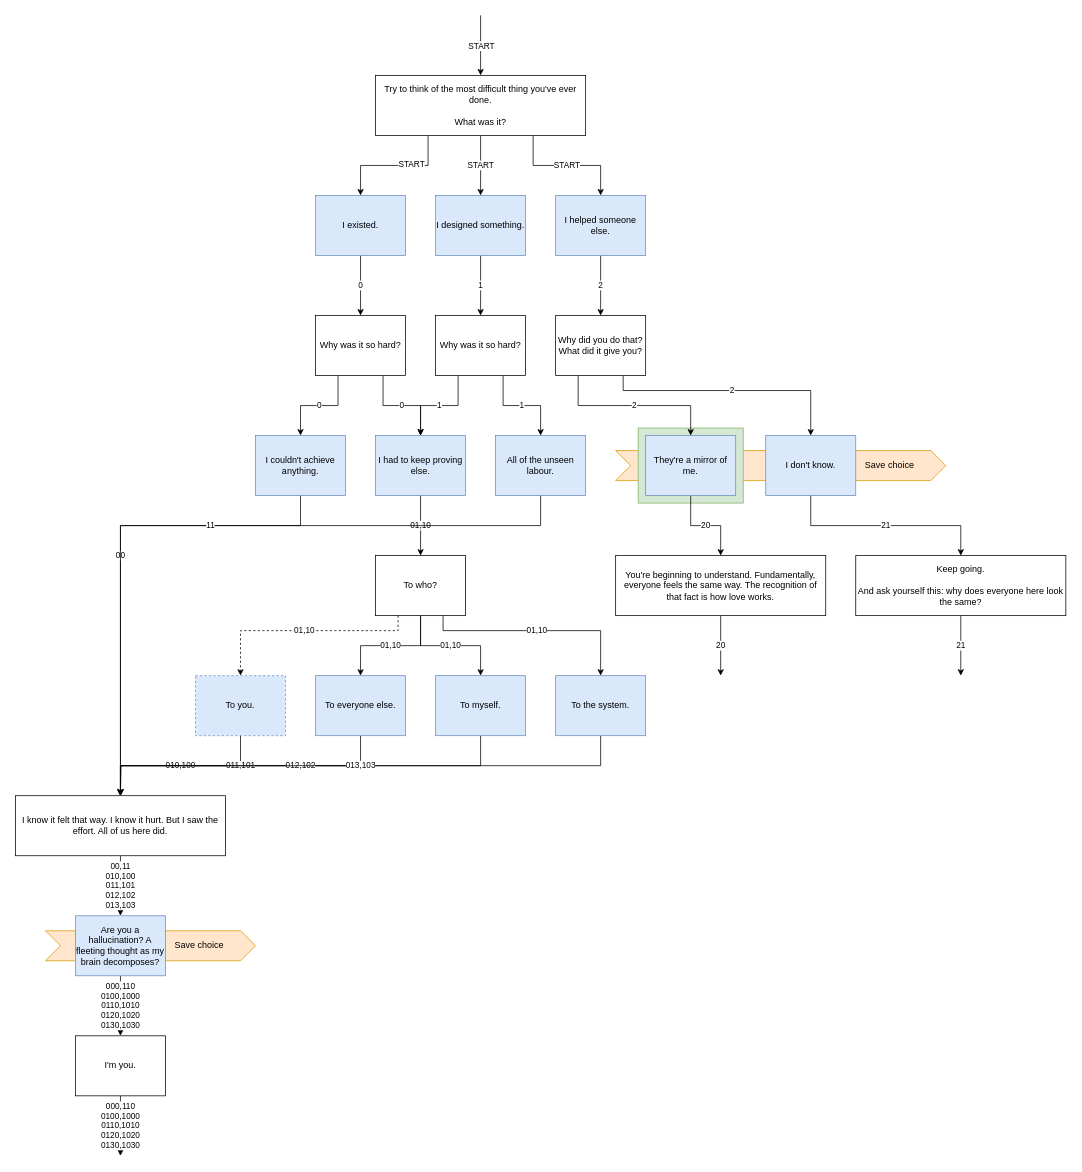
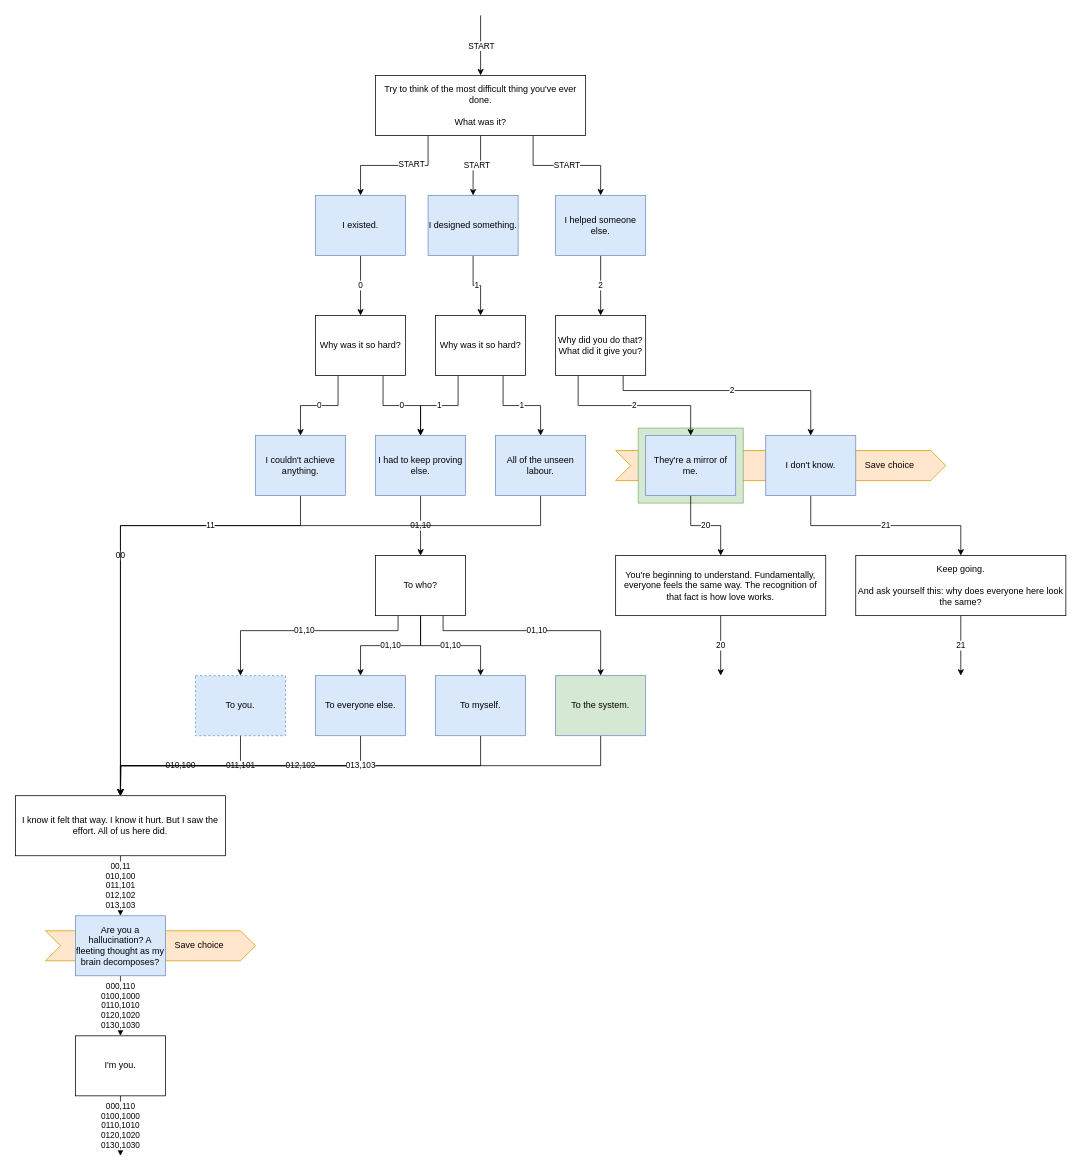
- <mxCell id="14" value="I designed something." style="rounded=0;whiteSpace=wrap;html=1;fillColor=#dae8fc;strokeColor=#6c8ebf;" parent="1" vertex="1"><mxGeometry x="580" y="260" width="120" height="80" as="geometry" /></mxCell>
+ <mxCell id="14" value="I designed something." style="rounded=0;whiteSpace=wrap;html=1;fillColor=#dae8fc;strokeColor=#6c8ebf;" parent="1" vertex="1"><mxGeometry x="570" y="260" width="120" height="80" as="geometry" /></mxCell>
- <mxCell id="42" value="01,10" style="edgeStyle=orthogonalEdgeStyle;rounded=0;orthogonalLoop=1;jettySize=auto;html=1;exitX=0.25;exitY=1;exitDx=0;exitDy=0;entryX=0.5;entryY=0;entryDx=0;entryDy=0;dashed=1;" parent="1" source="46" target="48" edge="1"><mxGeometry relative="1" as="geometry"><Array as="points"><mxPoint x="530" y="840" /><mxPoint x="320" y="840" /></Array></mxGeometry></mxCell>
+ <mxCell id="42" value="01,10" style="edgeStyle=orthogonalEdgeStyle;rounded=0;orthogonalLoop=1;jettySize=auto;html=1;exitX=0.25;exitY=1;exitDx=0;exitDy=0;entryX=0.5;entryY=0;entryDx=0;entryDy=0;" parent="1" source="46" target="48" edge="1"><mxGeometry relative="1" as="geometry"><Array as="points"><mxPoint x="530" y="840" /><mxPoint x="320" y="840" /></Array></mxGeometry></mxCell>
- <mxCell id="54" value="To the system." style="rounded=0;whiteSpace=wrap;html=1;fillColor=#dae8fc;strokeColor=#6c8ebf;" parent="1" vertex="1"><mxGeometry x="740" y="900" width="120" height="80" as="geometry" /></mxCell>
+ <mxCell id="54" value="To the system." style="rounded=0;whiteSpace=wrap;html=1;fillColor=#d5e8d4;strokeColor=#6c8ebf;" parent="1" vertex="1"><mxGeometry x="740" y="900" width="120" height="80" as="geometry" /></mxCell>
